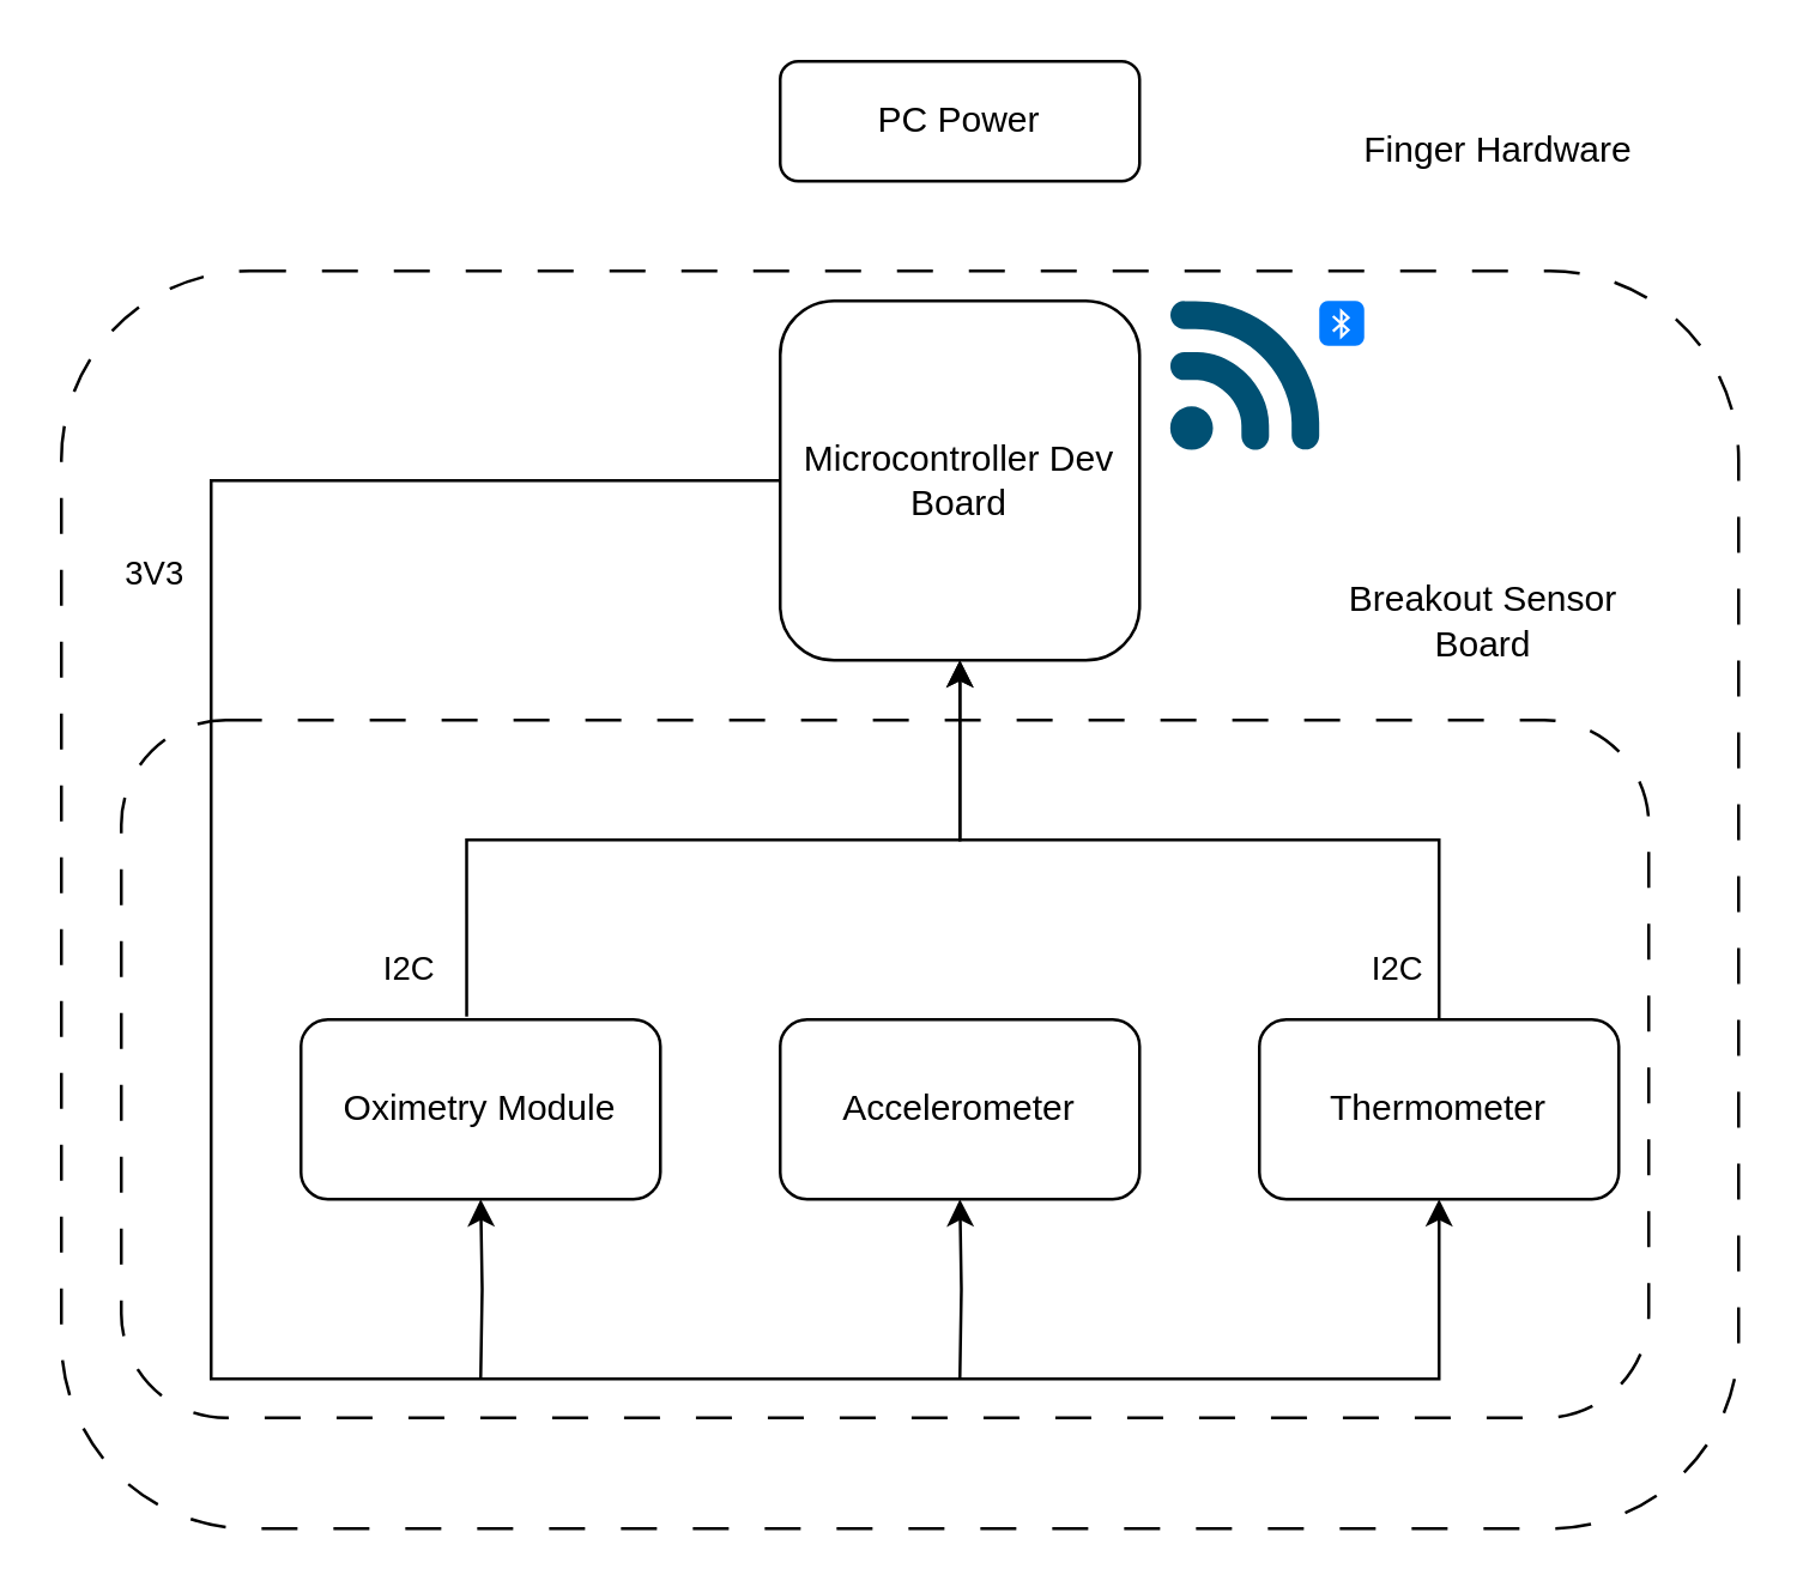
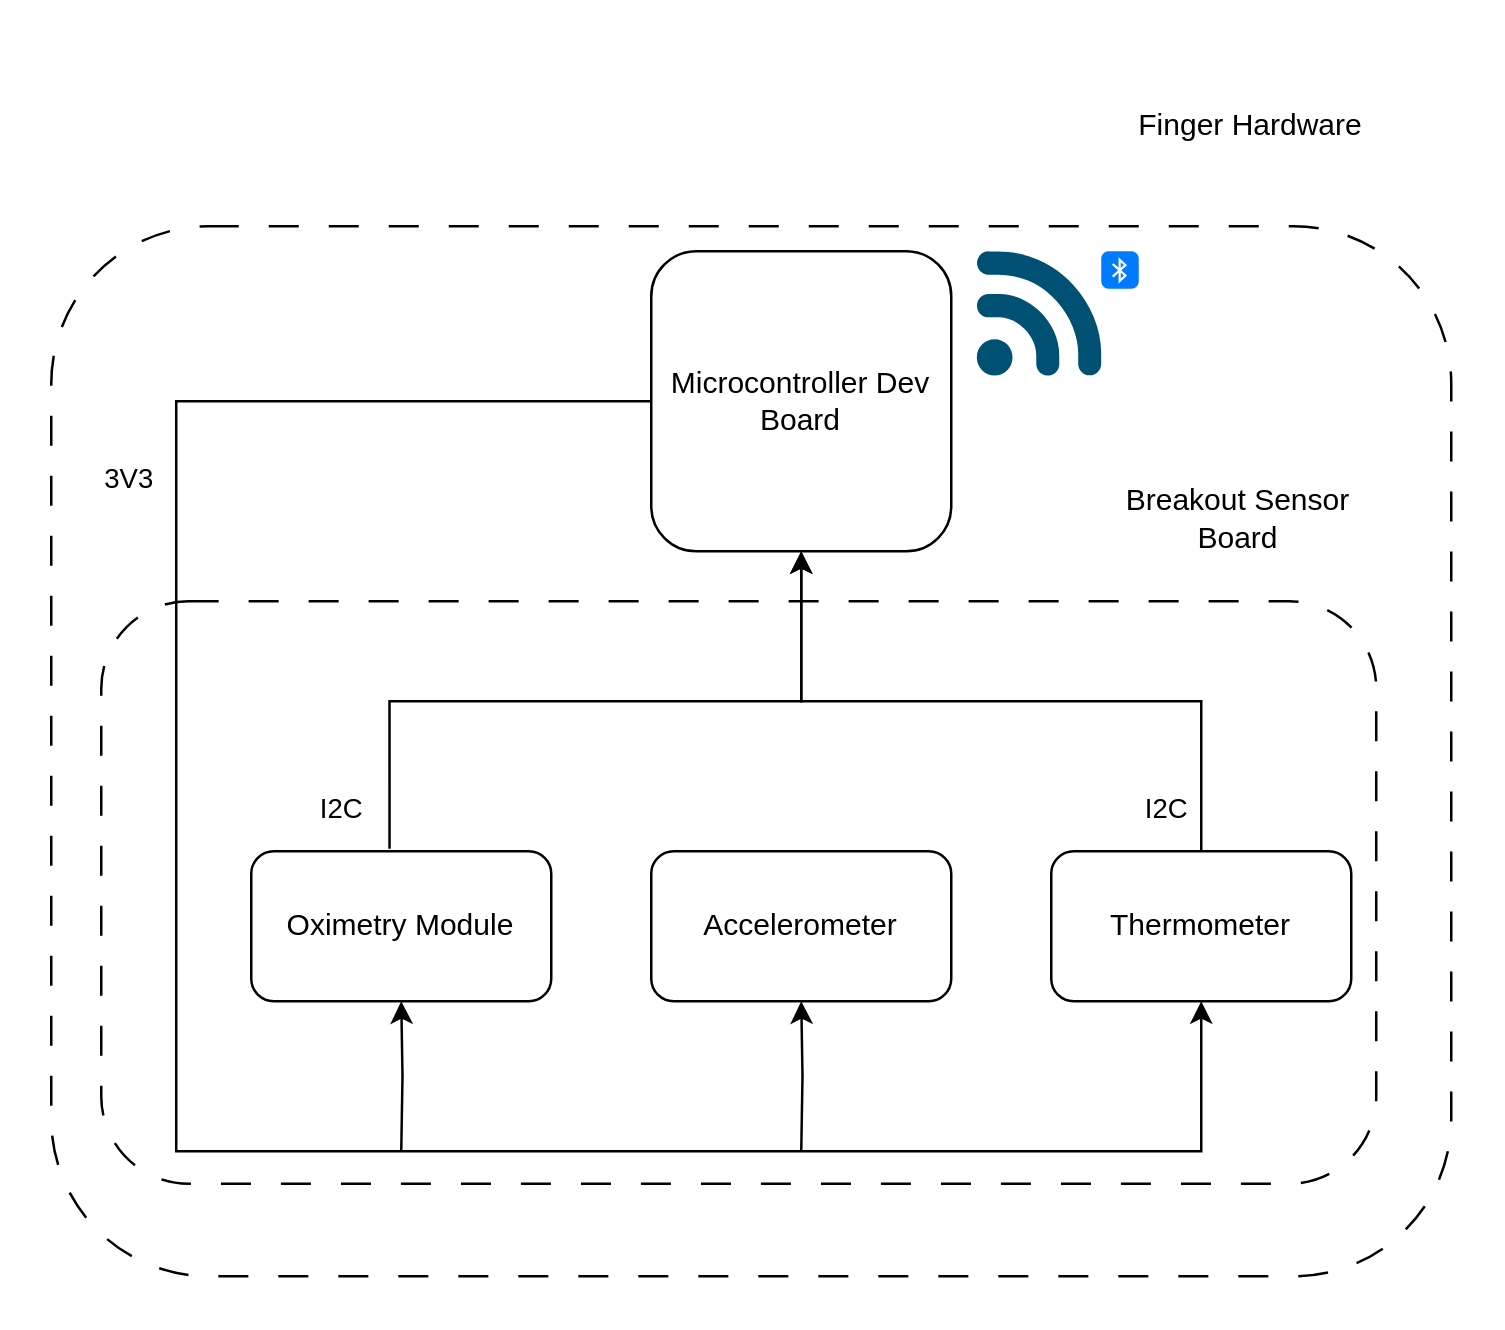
- <mxCell id="16" value="PC Power" style="rounded=1;whiteSpace=wrap;html=1;fontColor=#000000;" vertex="1" parent="1"><mxGeometry x="260" y="20" width="120" height="40" as="geometry" /></mxCell>
